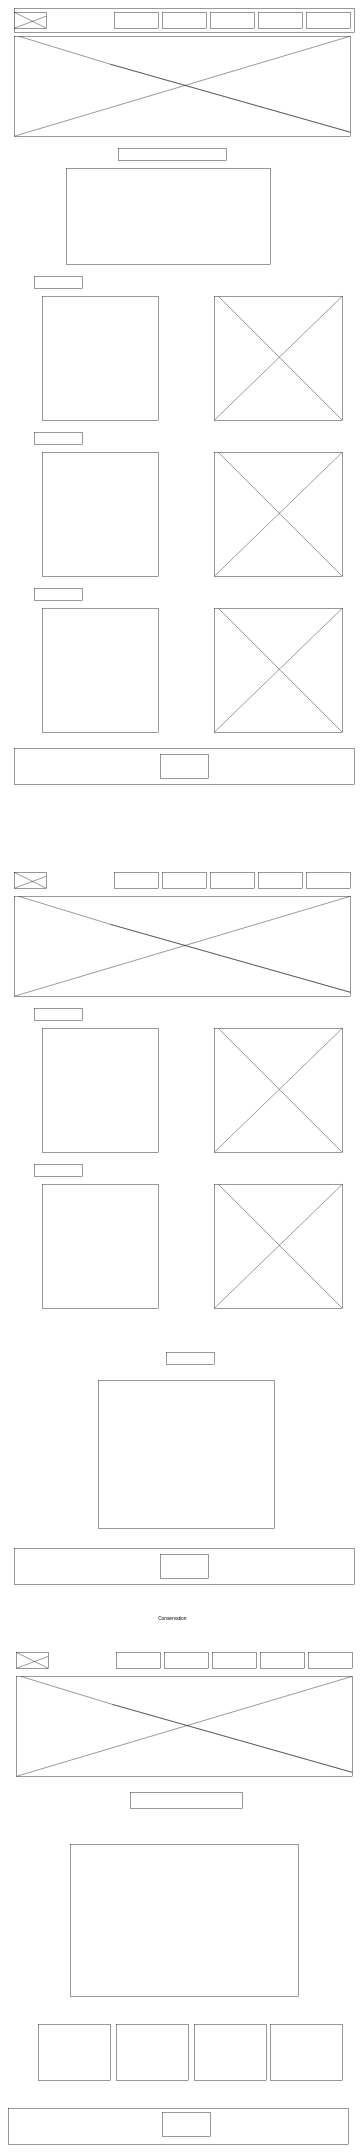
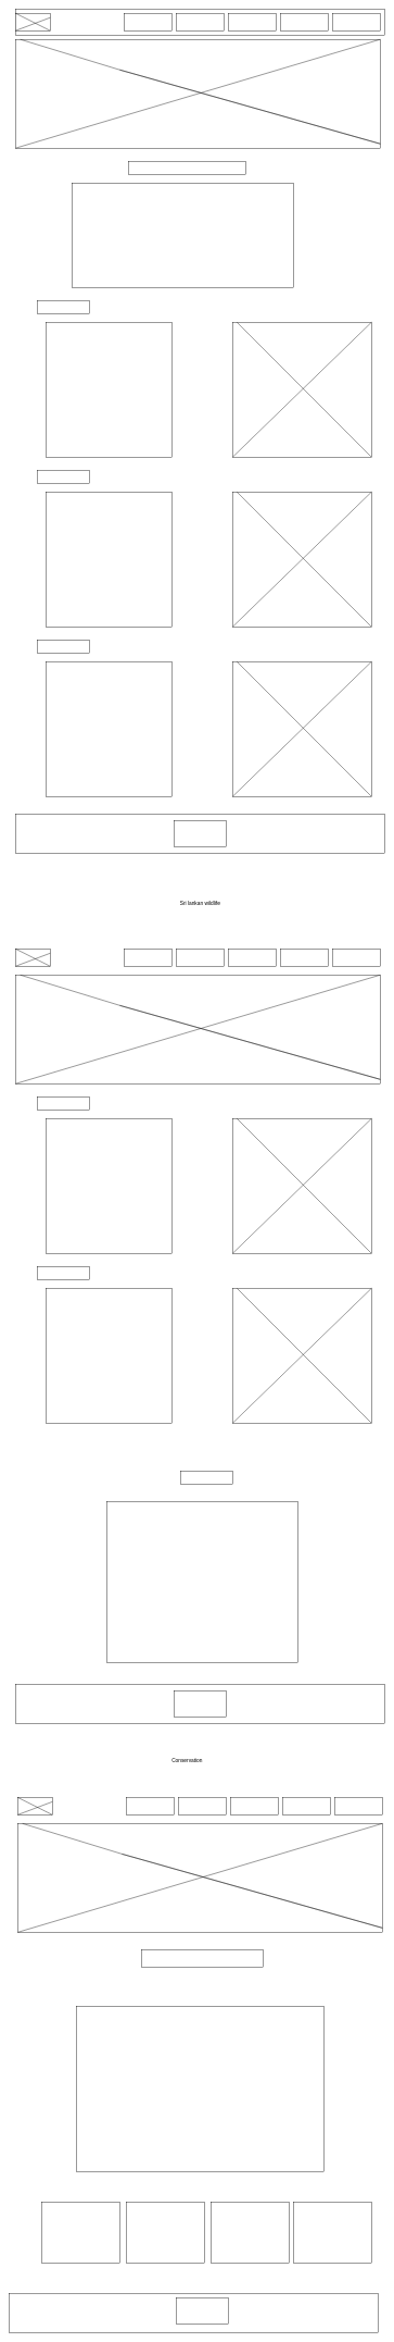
+ <mxCell id="34" value="Sri lankan wildlife" style="text;html=1;align=center;verticalAlign=middle;resizable=0;points=[];autosize=1;strokeColor=none;fillColor=none;" vertex="1" parent="1"><mxGeometry x="400" y="2060" width="120" height="30" as="geometry" /></mxCell>
